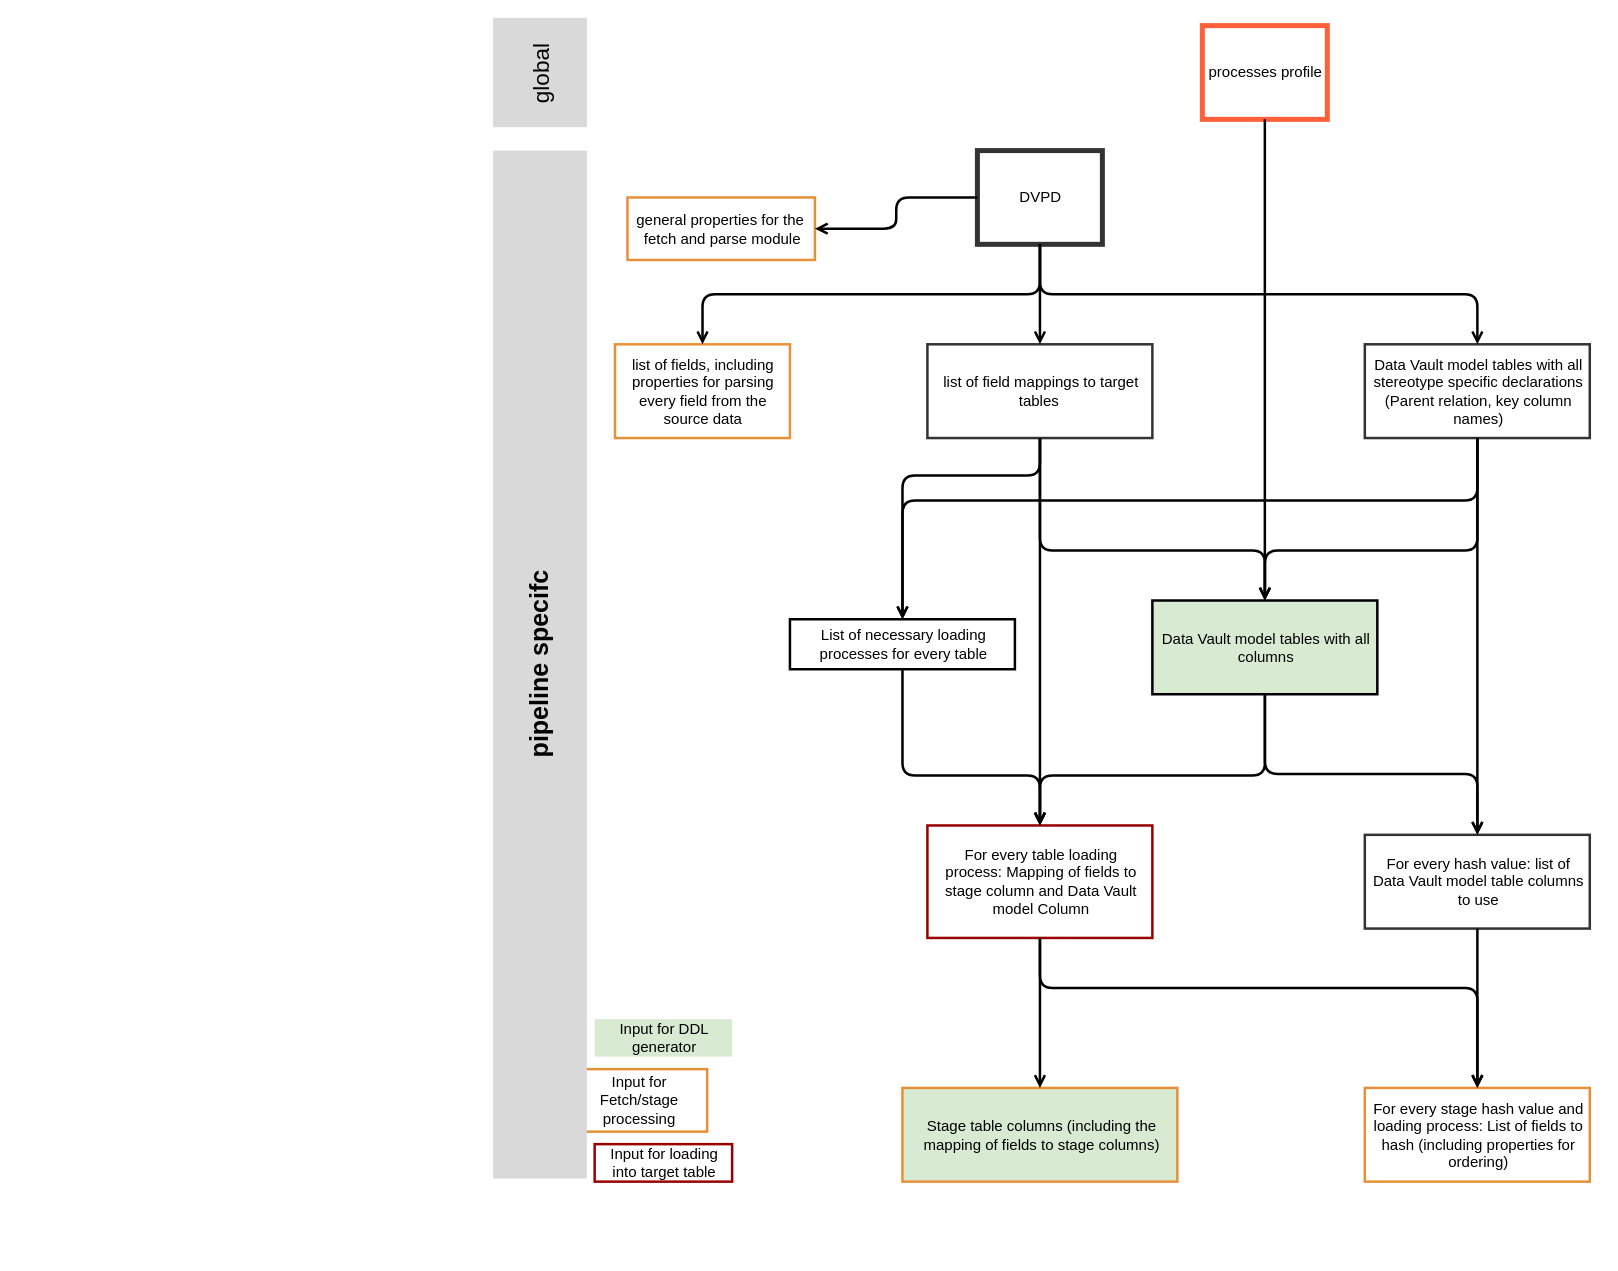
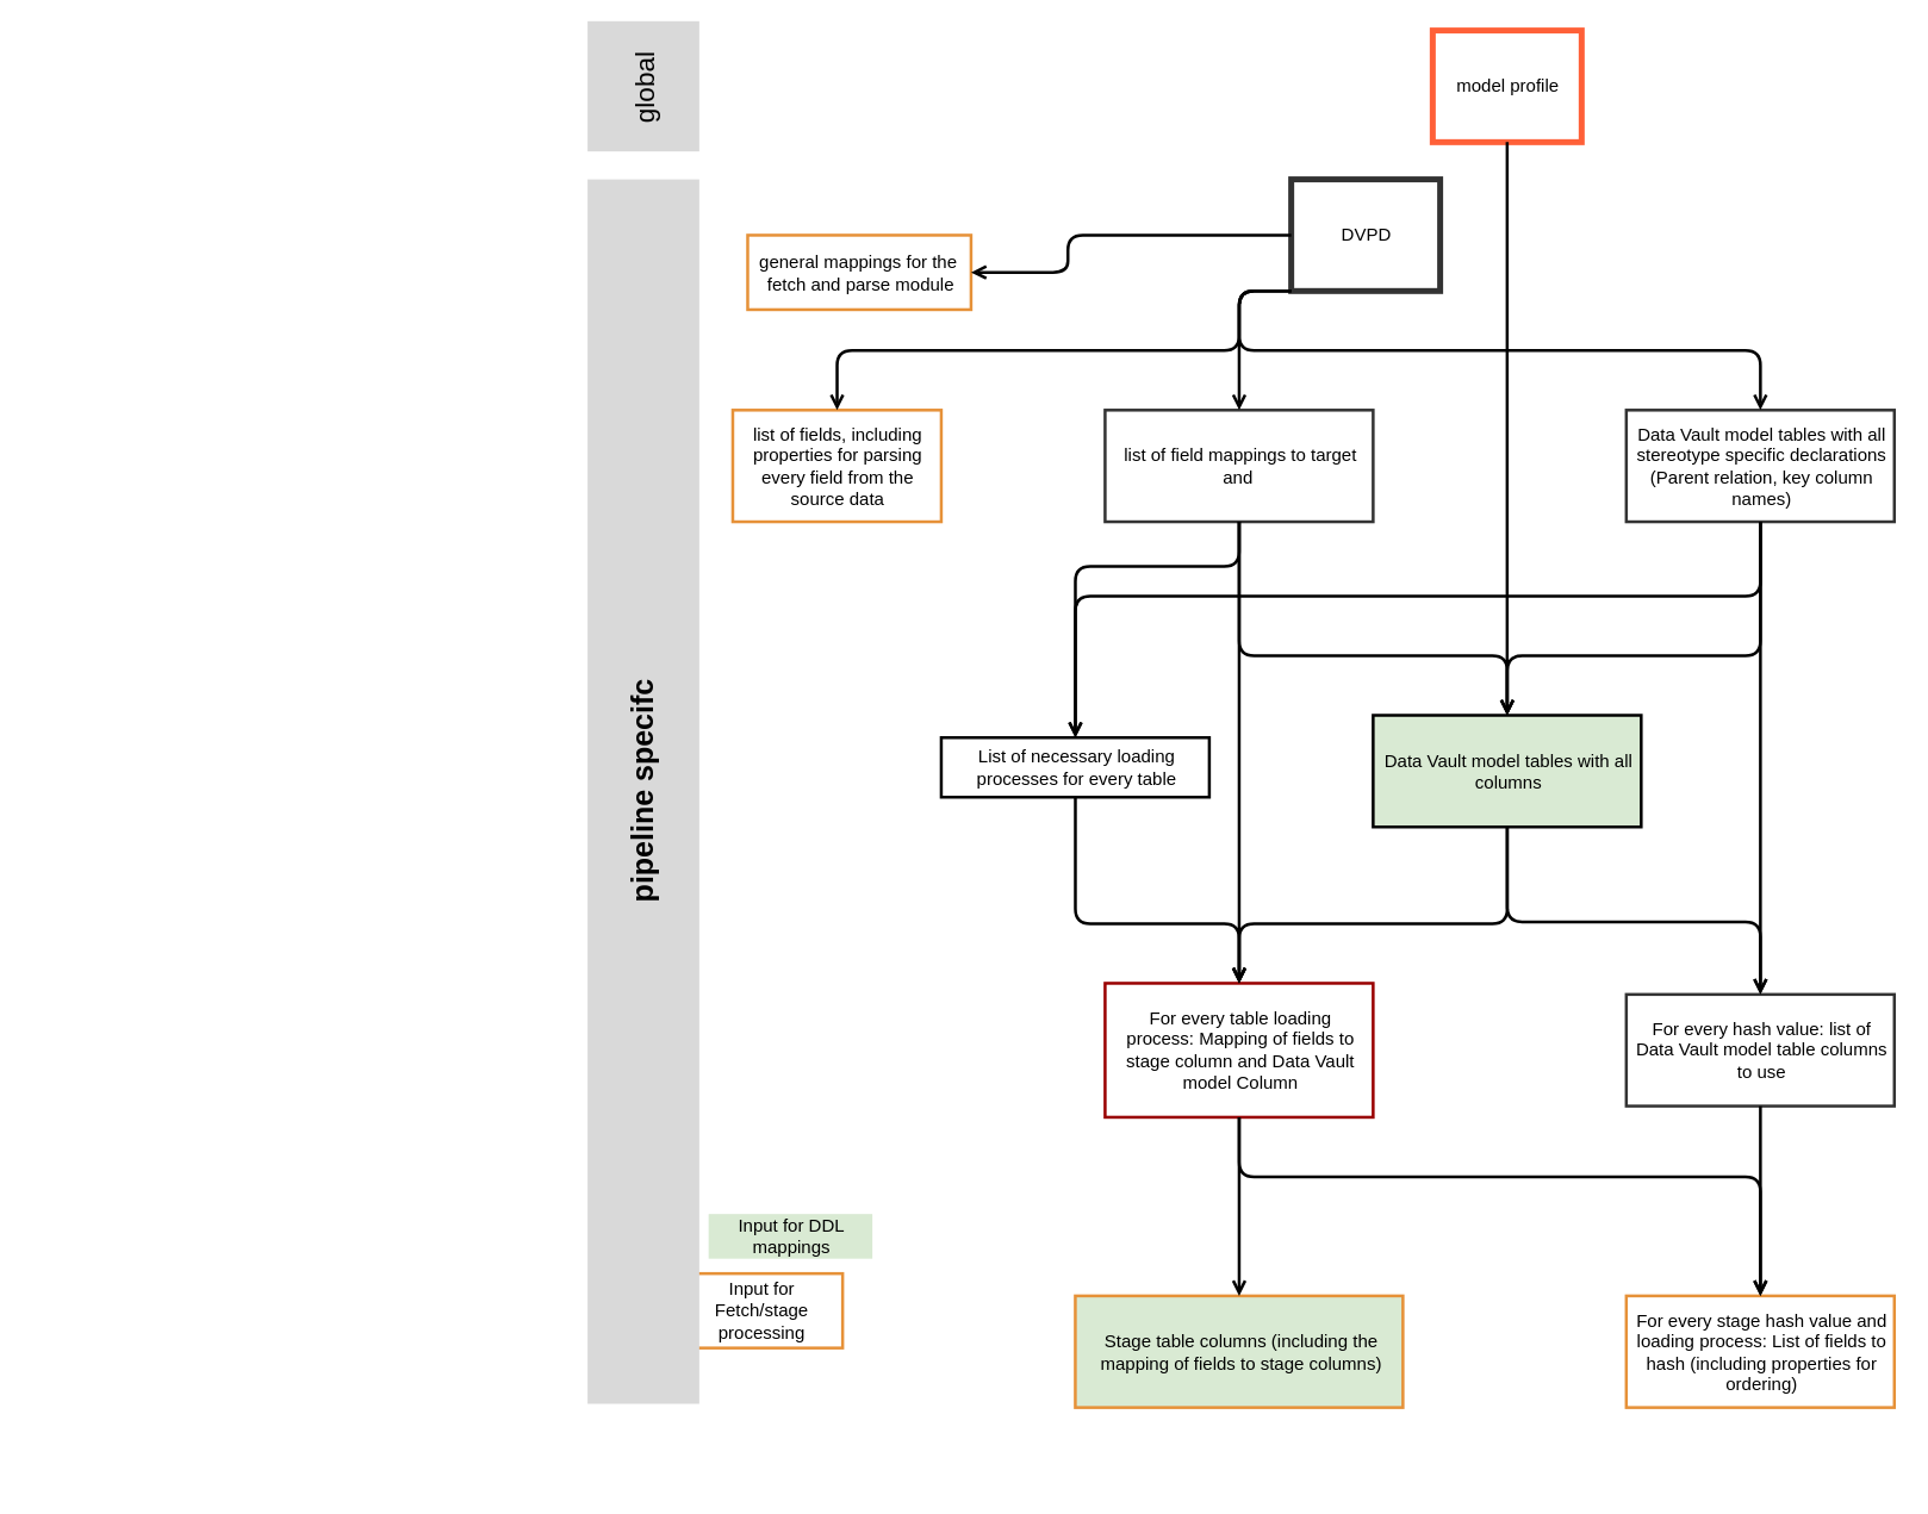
- <mxCell id="33" value="&lt;div style=&quot;width: 93.0px;height:auto;word-break: break-word;&quot;&gt;&lt;div align=&quot;center&quot;&gt;&lt;font face=&quot;Arial&quot;&gt;processes profile&lt;/font&gt;&lt;/div&gt;&lt;/div&gt;" style="shape=rect;shadow=0;strokeWidth=4;fillColor=#FFFFFF;strokeColor=#FF6038;opacity=100.0;html=1;nl2Br=0;verticalAlign=middle;align=center;spacingLeft=2.0;spacingRight=0;whiteSpace=wrap;gliffyId=0;" parent="1" vertex="1"><mxGeometry x="961.25" y="20" width="100" height="75" as="geometry" /></mxCell>
+ <mxCell id="33" value="&lt;div style=&quot;width: 93.0px;height:auto;word-break: break-word;&quot;&gt;&lt;div align=&quot;center&quot;&gt;&lt;font face=&quot;Arial&quot;&gt;model profile&lt;/font&gt;&lt;/div&gt;&lt;/div&gt;" style="shape=rect;shadow=0;strokeWidth=4;fillColor=#FFFFFF;strokeColor=#FF6038;opacity=100.0;html=1;nl2Br=0;verticalAlign=middle;align=center;spacingLeft=2.0;spacingRight=0;whiteSpace=wrap;gliffyId=0;" parent="1" vertex="1"><mxGeometry x="961.25" y="20" width="100" height="75" as="geometry" /></mxCell>
- <mxCell id="2" value="&lt;div style=&quot;width: 93.0px;height:auto;word-break: break-word;&quot;&gt;&lt;div align=&quot;center&quot;&gt;&lt;span style=&quot;font-family: Arial; font-size: 12px; text-decoration: none; line-height: 0;&quot;&gt;&lt;span style=&quot;text-decoration: none; line-height: 14px;&quot; class=&quot;&quot;&gt;DVPD&lt;/span&gt;&lt;/span&gt;&lt;/div&gt;&lt;/div&gt;" style="shape=rect;shadow=0;strokeWidth=4;fillColor=#FFFFFF;strokeColor=#333333;opacity=100.0;html=1;nl2Br=0;verticalAlign=middle;align=center;spacingLeft=2.0;spacingRight=0;whiteSpace=wrap;gliffyId=0;" parent="1" vertex="1"><mxGeometry x="781.25" y="120" width="100" height="75" as="geometry" /></mxCell>
+ <mxCell id="2" value="&lt;div style=&quot;width: 93.0px;height:auto;word-break: break-word;&quot;&gt;&lt;div align=&quot;center&quot;&gt;&lt;span style=&quot;font-family: Arial; font-size: 12px; text-decoration: none; line-height: 0;&quot;&gt;&lt;span style=&quot;text-decoration: none; line-height: 14px;&quot; class=&quot;&quot;&gt;DVPD&lt;/span&gt;&lt;/span&gt;&lt;/div&gt;&lt;/div&gt;" style="shape=rect;shadow=0;strokeWidth=4;fillColor=#FFFFFF;strokeColor=#333333;opacity=100.0;html=1;nl2Br=0;verticalAlign=middle;align=center;spacingLeft=2.0;spacingRight=0;whiteSpace=wrap;gliffyId=0;" parent="1" vertex="1"><mxGeometry x="866.25" y="120" width="100" height="75" as="geometry" /></mxCell>
- <mxCell id="5" value="&lt;div style=&quot;width: 141.0px;height:auto;word-break: break-word;&quot;&gt;&lt;div align=&quot;center&quot;&gt;&lt;span style=&quot;font-family: Arial; font-size: 12px; line-height: 14px;&quot;&gt;general properties for the&amp;nbsp; fetch and parse module&lt;/span&gt;&lt;/div&gt;&lt;/div&gt;" style="shape=rect;shadow=0;strokeWidth=2;fillColor=#FFFFFF;strokeColor=#e69138;opacity=100.0;html=1;nl2Br=0;verticalAlign=middle;align=center;spacingLeft=3.0;spacingRight=0;whiteSpace=wrap;gliffyId=67;" parent="1" vertex="1"><mxGeometry x="501.25" y="157.5" width="150" height="50" as="geometry" /></mxCell>
+ <mxCell id="5" value="&lt;div style=&quot;width: 141.0px;height:auto;word-break: break-word;&quot;&gt;&lt;div align=&quot;center&quot;&gt;&lt;span style=&quot;font-family: Arial; font-size: 12px; line-height: 14px;&quot;&gt;general mappings for the&amp;nbsp; fetch and parse module&lt;/span&gt;&lt;/div&gt;&lt;/div&gt;" style="shape=rect;shadow=0;strokeWidth=2;fillColor=#FFFFFF;strokeColor=#e69138;opacity=100.0;html=1;nl2Br=0;verticalAlign=middle;align=center;spacingLeft=3.0;spacingRight=0;whiteSpace=wrap;gliffyId=67;" parent="1" vertex="1"><mxGeometry x="501.25" y="157.5" width="150" height="50" as="geometry" /></mxCell>
- <mxCell id="3" value="&lt;div style=&quot;width: 169.8px;height:auto;word-break: break-word;&quot;&gt;&lt;div align=&quot;center&quot;&gt;&lt;font face=&quot;Arial&quot;&gt;list of field mappings to target tables&amp;nbsp;&lt;/font&gt;&lt;/div&gt;&lt;/div&gt;" style="shape=rect;shadow=0;strokeWidth=2;fillColor=#FFFFFF;strokeColor=#333333;opacity=100.0;html=1;nl2Br=0;verticalAlign=middle;align=center;spacingLeft=3.6;spacingRight=0;whiteSpace=wrap;gliffyId=5;" parent="1" vertex="1"><mxGeometry x="741.25" y="275" width="180" height="75" as="geometry" /></mxCell>
+ <mxCell id="3" value="&lt;div style=&quot;width: 169.8px;height:auto;word-break: break-word;&quot;&gt;&lt;div align=&quot;center&quot;&gt;&lt;font face=&quot;Arial&quot;&gt;list of field mappings to target and&amp;nbsp;&lt;/font&gt;&lt;/div&gt;&lt;/div&gt;" style="shape=rect;shadow=0;strokeWidth=2;fillColor=#FFFFFF;strokeColor=#333333;opacity=100.0;html=1;nl2Br=0;verticalAlign=middle;align=center;spacingLeft=3.6;spacingRight=0;whiteSpace=wrap;gliffyId=5;" parent="1" vertex="1"><mxGeometry x="741.25" y="275" width="180" height="75" as="geometry" /></mxCell>
- <mxCell id="8" value="&lt;div style=&quot;width: 102.6px;height:auto;word-break: break-word;&quot;&gt;&lt;div align=&quot;center&quot;&gt;&lt;span style=&quot;font-family: Arial; font-size: 12px; line-height: 14px;&quot;&gt;Input for DDL generator&lt;span style=&quot;text-decoration: none; line-height: normal;&quot;&gt;&lt;br&gt;&lt;/span&gt;&lt;/span&gt;&lt;/div&gt;&lt;/div&gt;" style="shape=rect;shadow=0;strokeWidth=0;strokeColor=none;fillColor=#d9ead3;opacity=100.0;html=1;nl2Br=0;verticalAlign=middle;align=center;spacingLeft=2.2;spacingRight=0;whiteSpace=wrap;gliffyId=51;" parent="1" vertex="1"><mxGeometry x="475" y="815" width="110" height="30" as="geometry" /></mxCell>
+ <mxCell id="8" value="&lt;div style=&quot;width: 102.6px;height:auto;word-break: break-word;&quot;&gt;&lt;div align=&quot;center&quot;&gt;&lt;span style=&quot;font-family: Arial; font-size: 12px; line-height: 14px;&quot;&gt;Input for DDL mappings&lt;span style=&quot;text-decoration: none; line-height: normal;&quot;&gt;&lt;br&gt;&lt;/span&gt;&lt;/span&gt;&lt;/div&gt;&lt;/div&gt;" style="shape=rect;shadow=0;strokeWidth=0;strokeColor=none;fillColor=#d9ead3;opacity=100.0;html=1;nl2Br=0;verticalAlign=middle;align=center;spacingLeft=2.2;spacingRight=0;whiteSpace=wrap;gliffyId=51;" parent="1" vertex="1"><mxGeometry x="475" y="815" width="110" height="30" as="geometry" /></mxCell>
- <mxCell id="11" value="&lt;div style=&quot;width: 102.6px;height:auto;word-break: break-word;&quot;&gt;&lt;div align=&quot;center&quot;&gt;&lt;span style=&quot;font-family: Arial; font-size: 12px; line-height: 14px;&quot;&gt;Input for loading into target table&lt;span style=&quot;text-decoration: none; line-height: normal;&quot;&gt;&lt;br&gt;&lt;/span&gt;&lt;/span&gt;&lt;/div&gt;&lt;/div&gt;" style="shape=rect;shadow=0;strokeWidth=2;fillColor=#FFFFFF;strokeColor=#990000;opacity=100.0;html=1;nl2Br=0;verticalAlign=middle;align=center;spacingLeft=2.2;spacingRight=0;whiteSpace=wrap;gliffyId=57;" parent="1" vertex="1"><mxGeometry x="475" y="915" width="110" height="30" as="geometry" /></mxCell>
